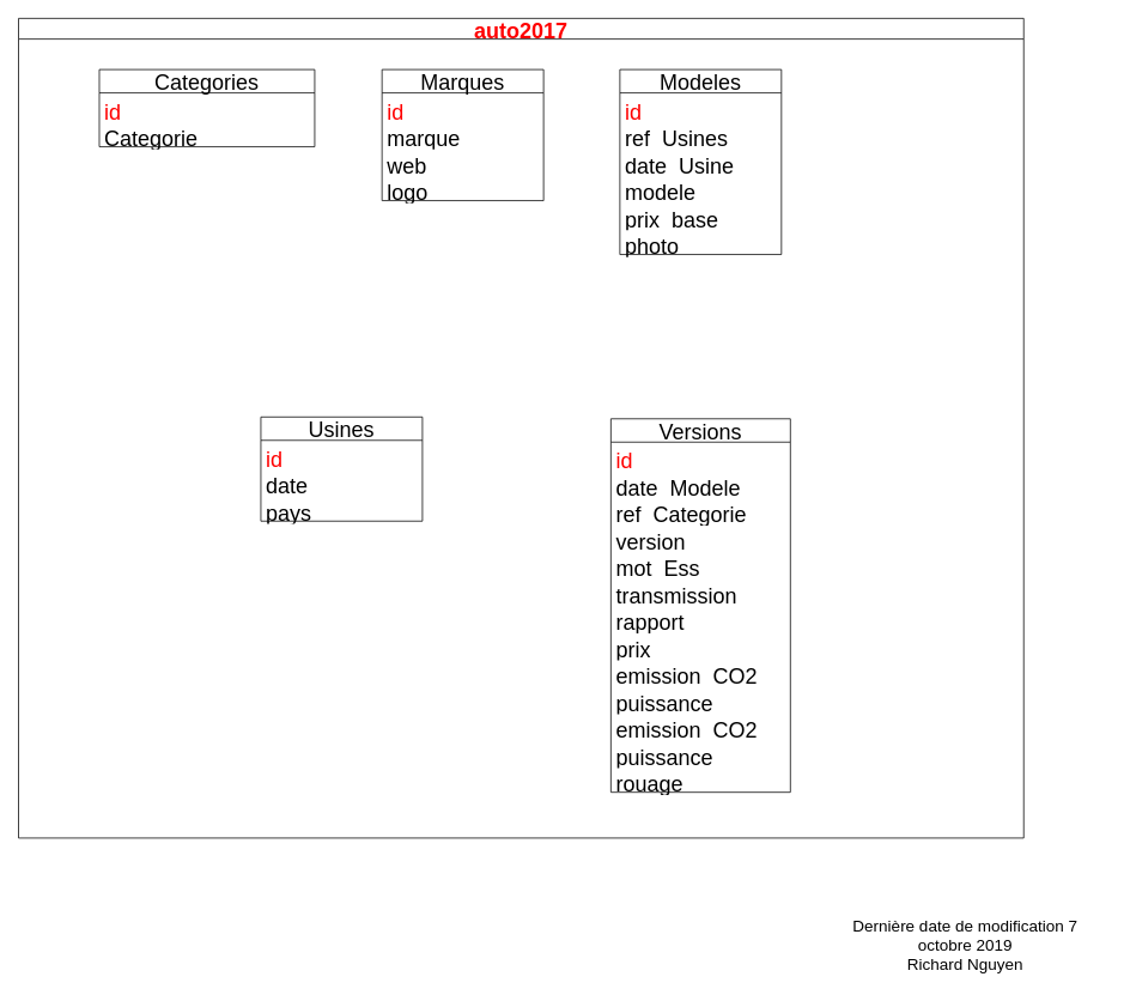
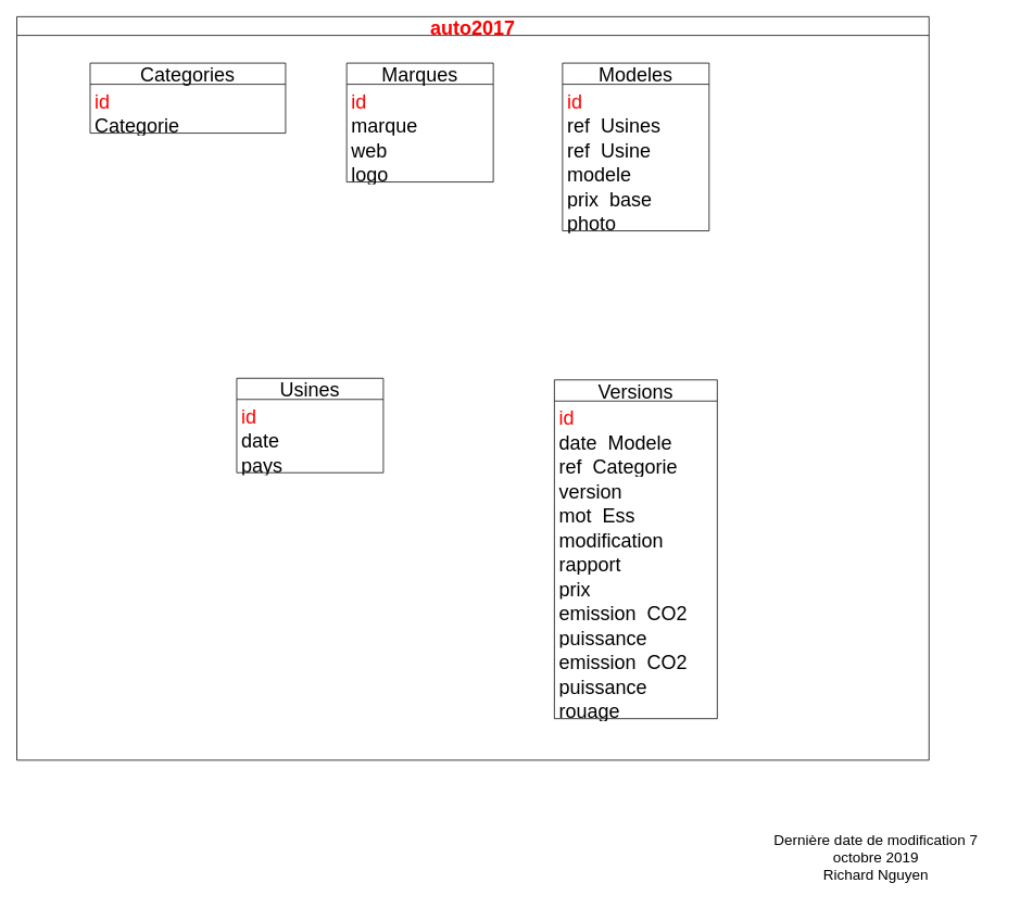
- <mxCell id="13" value="date_Usine" style="text;strokeColor=none;fillColor=none;align=left;verticalAlign=top;spacingLeft=4;spacingRight=4;overflow=hidden;rotatable=0;points=[[0,0.5],[1,0.5]];portConstraint=eastwest;fontSize=24;spacingBottom=2;" vertex="1" parent="10"><mxGeometry y="86" width="180" height="30" as="geometry" /></mxCell>
+ <mxCell id="13" value="ref_Usine" style="text;strokeColor=none;fillColor=none;align=left;verticalAlign=top;spacingLeft=4;spacingRight=4;overflow=hidden;rotatable=0;points=[[0,0.5],[1,0.5]];portConstraint=eastwest;fontSize=24;spacingBottom=2;" vertex="1" parent="10"><mxGeometry y="86" width="180" height="30" as="geometry" /></mxCell>
- <mxCell id="27" value="transmission" style="text;strokeColor=none;fillColor=none;align=left;verticalAlign=top;spacingLeft=4;spacingRight=4;overflow=hidden;rotatable=0;points=[[0,0.5],[1,0.5]];portConstraint=eastwest;fontSize=24;spacingBottom=2;" vertex="1" parent="21"><mxGeometry y="176" width="200" height="30" as="geometry" /></mxCell>
+ <mxCell id="27" value="modification" style="text;strokeColor=none;fillColor=none;align=left;verticalAlign=top;spacingLeft=4;spacingRight=4;overflow=hidden;rotatable=0;points=[[0,0.5],[1,0.5]];portConstraint=eastwest;fontSize=24;spacingBottom=2;" vertex="1" parent="21"><mxGeometry y="176" width="200" height="30" as="geometry" /></mxCell>
